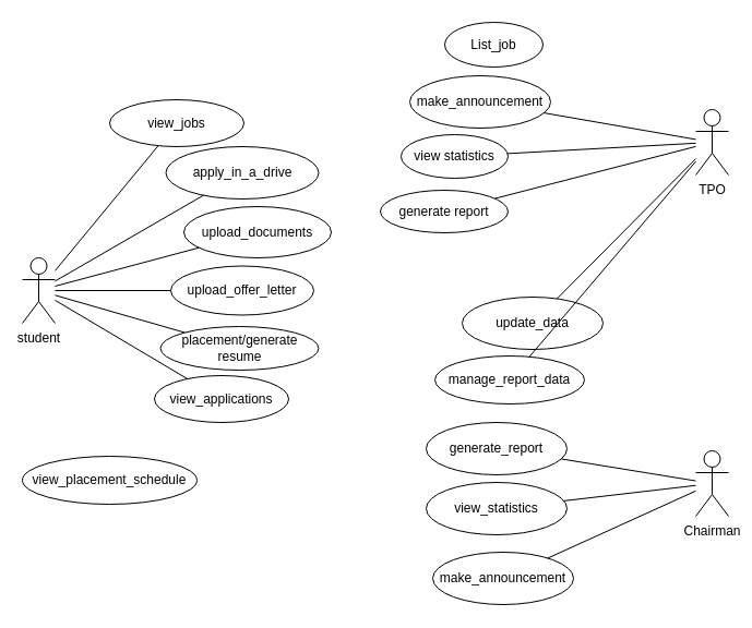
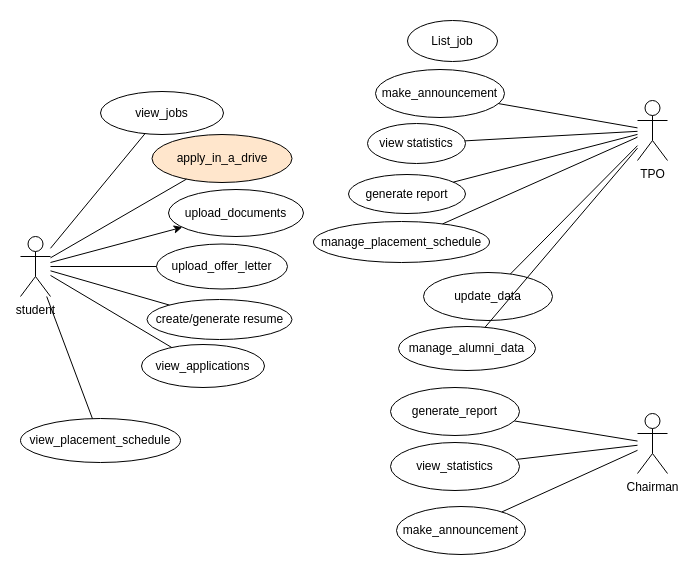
- <mxCell id="6" value="apply_in_a_drive" style="ellipse;whiteSpace=wrap;html=1;" parent="1" vertex="1"><mxGeometry x="151.5" y="134" width="140" height="48" as="geometry" /></mxCell>
+ <mxCell id="6" value="apply_in_a_drive" style="ellipse;whiteSpace=wrap;html=1;fillColor=#ffe6cc;" parent="1" vertex="1"><mxGeometry x="151.5" y="134" width="140" height="48" as="geometry" /></mxCell>
+ <mxCell id="26" value="" style="endArrow=none;html=1;rounded=0;" parent="1" source="22" target="3" edge="1"><mxGeometry width="50" height="50" relative="1" as="geometry"><mxPoint x="460" y="275" as="sourcePoint" /><mxPoint x="510" y="225" as="targetPoint" /></mxGeometry></mxCell>
- <mxCell id="12" value="" style="endArrow=none;html=1;rounded=0;" parent="1" source="2" target="7" edge="1"><mxGeometry width="50" height="50" relative="1" as="geometry"><mxPoint x="460" y="275" as="sourcePoint" /><mxPoint x="510" y="225" as="targetPoint" /></mxGeometry></mxCell>
+ <mxCell id="12" value="" style="endArrow=classic;html=1;rounded=0;" parent="1" source="2" target="7" edge="1"><mxGeometry width="50" height="50" relative="1" as="geometry"><mxPoint x="460" y="275" as="sourcePoint" /><mxPoint x="510" y="225" as="targetPoint" /></mxGeometry></mxCell>
+ <mxCell id="22" value="manage_placement_schedule" style="ellipse;whiteSpace=wrap;html=1;" parent="1" vertex="1"><mxGeometry x="313" y="221" width="176" height="41" as="geometry" /></mxCell>
- <mxCell id="9" value="placement/generate resume" style="ellipse;whiteSpace=wrap;html=1;" parent="1" vertex="1"><mxGeometry x="146.5" y="299" width="145" height="40" as="geometry" /></mxCell>
+ <mxCell id="9" value="create/generate resume" style="ellipse;whiteSpace=wrap;html=1;" parent="1" vertex="1"><mxGeometry x="146.5" y="299" width="145" height="40" as="geometry" /></mxCell>
- <mxCell id="36" value="manage_report_data" style="ellipse;whiteSpace=wrap;html=1;" vertex="1" parent="1"><mxGeometry x="398" y="326" width="137" height="44" as="geometry" /></mxCell>
+ <mxCell id="36" value="manage_alumni_data" style="ellipse;whiteSpace=wrap;html=1;" vertex="1" parent="1"><mxGeometry x="398" y="326" width="137" height="44" as="geometry" /></mxCell>
+ <mxCell id="35" value="" style="endArrow=none;html=1;rounded=0;" parent="1" source="34" target="2" edge="1"><mxGeometry width="50" height="50" relative="1" as="geometry"><mxPoint x="331" y="327" as="sourcePoint" /><mxPoint x="381" y="277" as="targetPoint" /></mxGeometry></mxCell>
